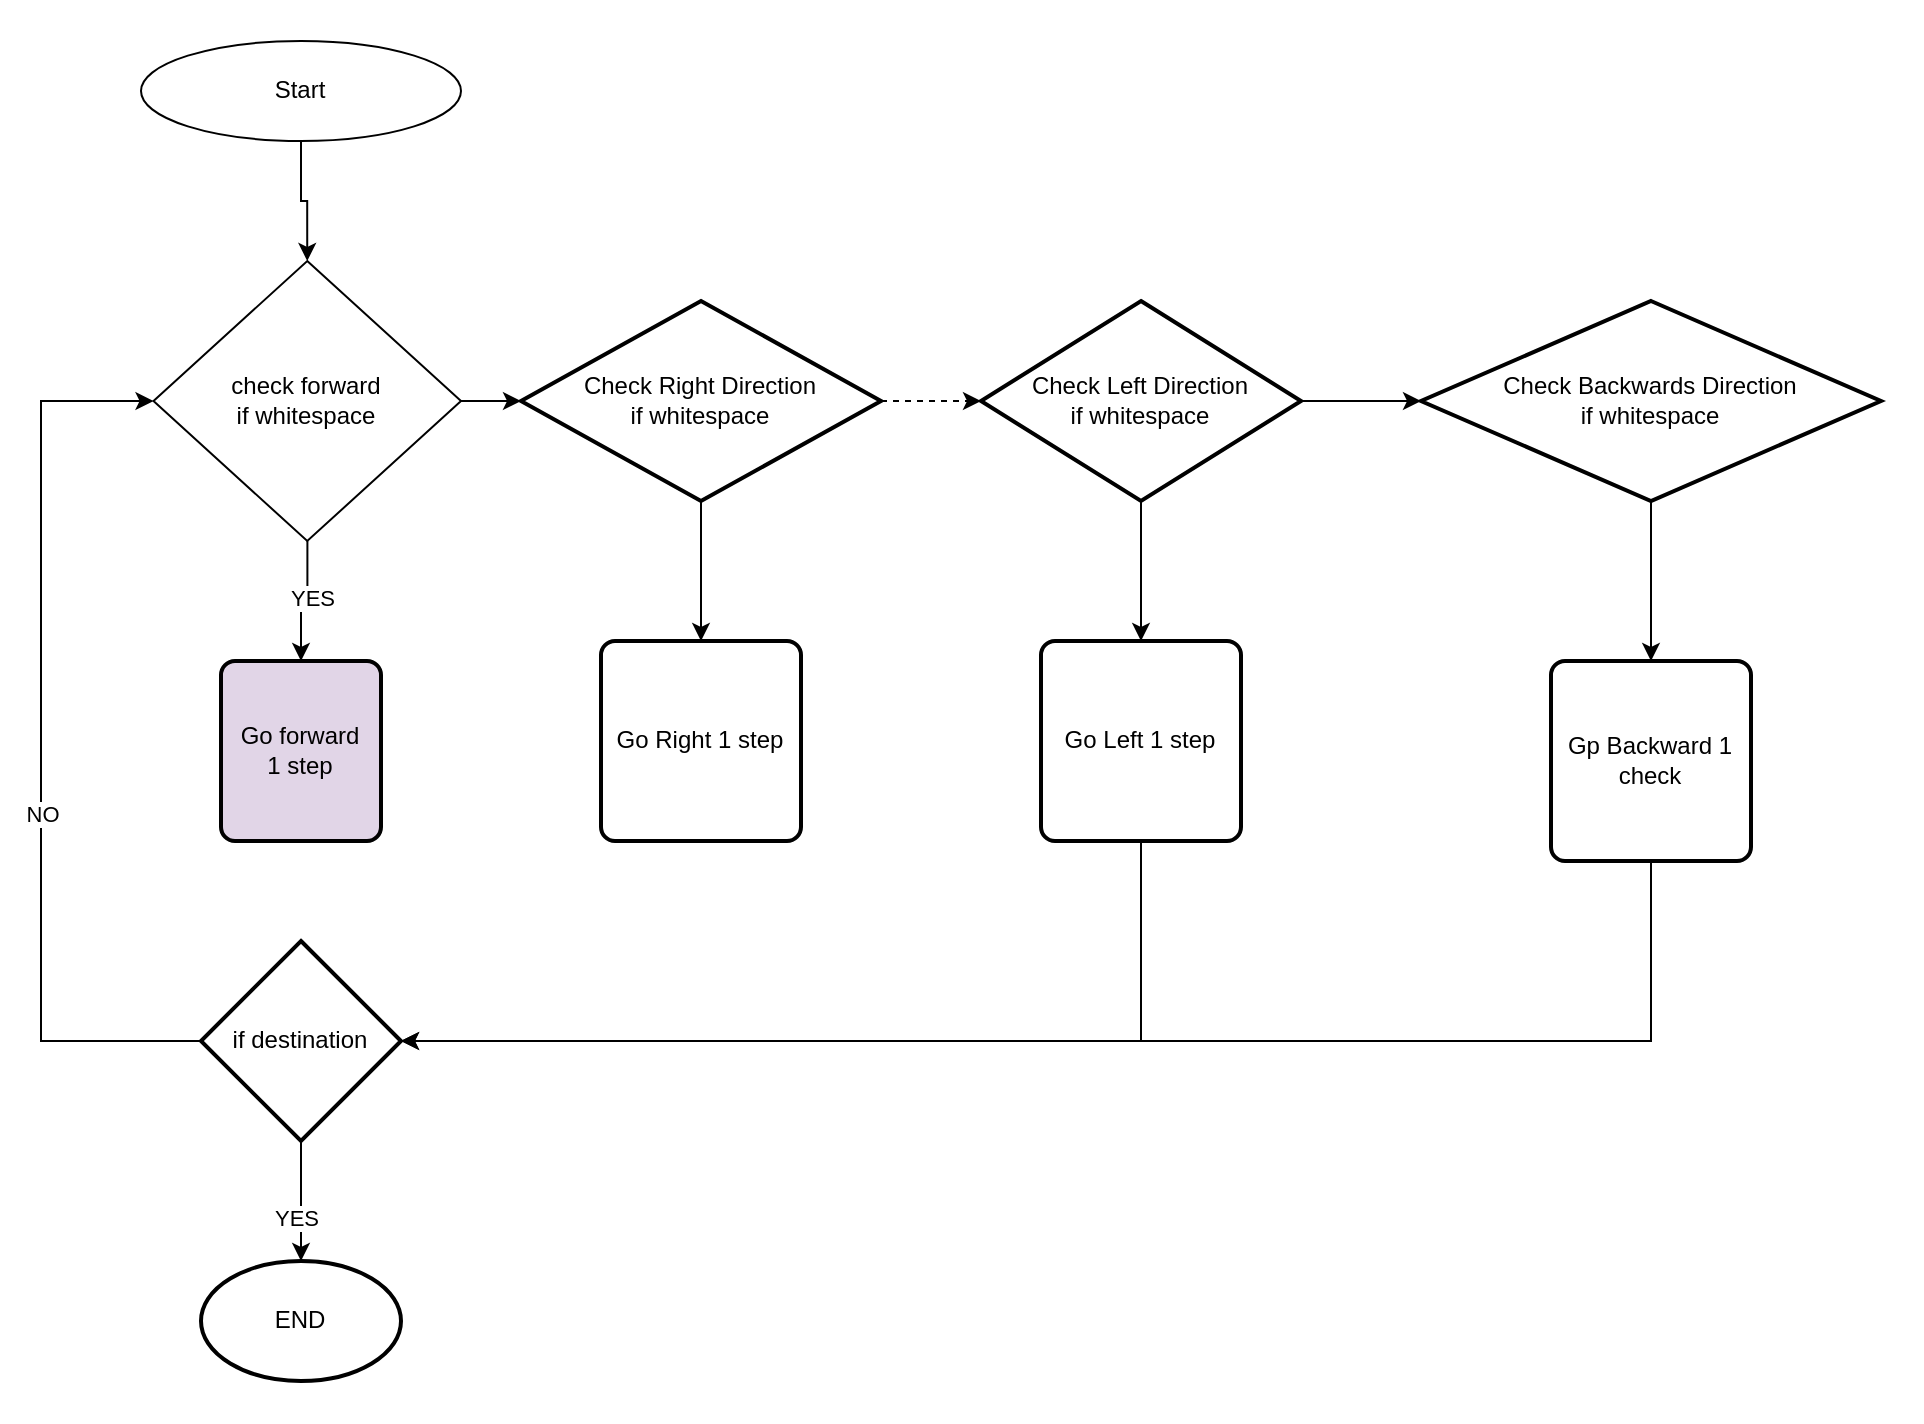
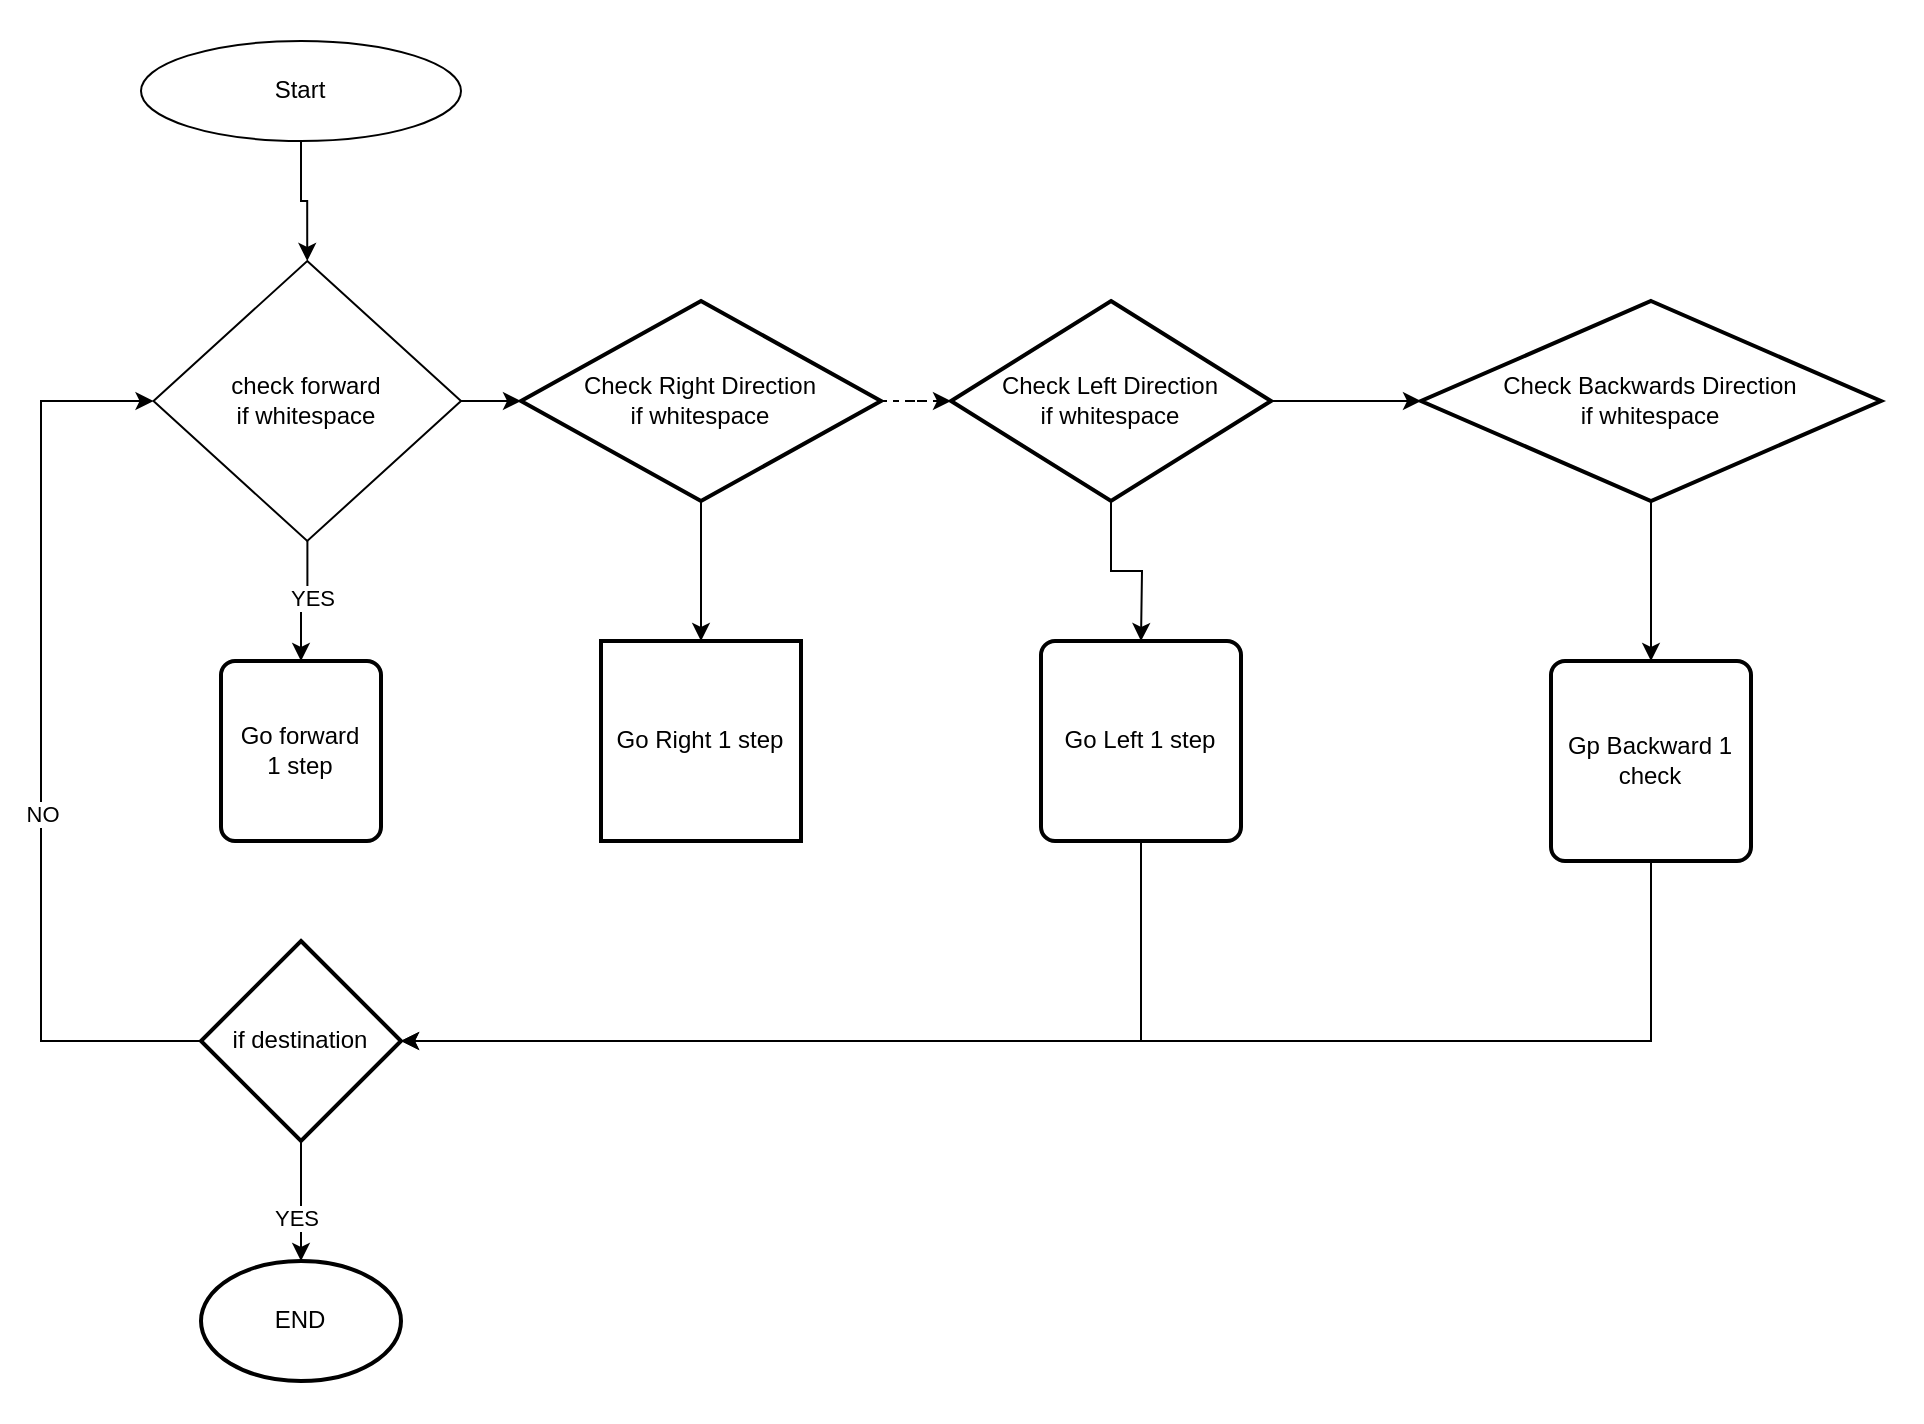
- <mxCell id="25" value="Check Left Direction&lt;div&gt;if whitespace&lt;/div&gt;" style="strokeWidth=2;html=1;shape=mxgraph.flowchart.decision;whiteSpace=wrap;" vertex="1" parent="1"><mxGeometry x="490" y="150" width="160" height="100" as="geometry" /></mxCell>
+ <mxCell id="25" value="Check Left Direction&lt;div&gt;if whitespace&lt;/div&gt;" style="strokeWidth=2;html=1;shape=mxgraph.flowchart.decision;whiteSpace=wrap;" vertex="1" parent="1"><mxGeometry x="475" y="150" width="160" height="100" as="geometry" /></mxCell>
- <mxCell id="23" value="Go Right 1 step" style="rounded=1;whiteSpace=wrap;html=1;absoluteArcSize=1;arcSize=14;strokeWidth=2;" vertex="1" parent="1"><mxGeometry x="300" y="320" width="100" height="100" as="geometry" /></mxCell>
+ <mxCell id="23" value="Go Right 1 step" style="whiteSpace=wrap;html=1;absoluteArcSize=1;arcSize=14;strokeWidth=2;rounded=0;" vertex="1" parent="1"><mxGeometry x="300" y="320" width="100" height="100" as="geometry" /></mxCell>
- <mxCell id="13" value="Go forward&lt;div&gt;1 step&lt;/div&gt;" style="rounded=1;whiteSpace=wrap;html=1;absoluteArcSize=1;arcSize=14;strokeWidth=2;fillColor=#e1d5e7;" vertex="1" parent="1"><mxGeometry x="110" y="330" width="80" height="90" as="geometry" /></mxCell>
+ <mxCell id="13" value="Go forward&lt;div&gt;1 step&lt;/div&gt;" style="rounded=1;whiteSpace=wrap;html=1;absoluteArcSize=1;arcSize=14;strokeWidth=2;" vertex="1" parent="1"><mxGeometry x="110" y="330" width="80" height="90" as="geometry" /></mxCell>
